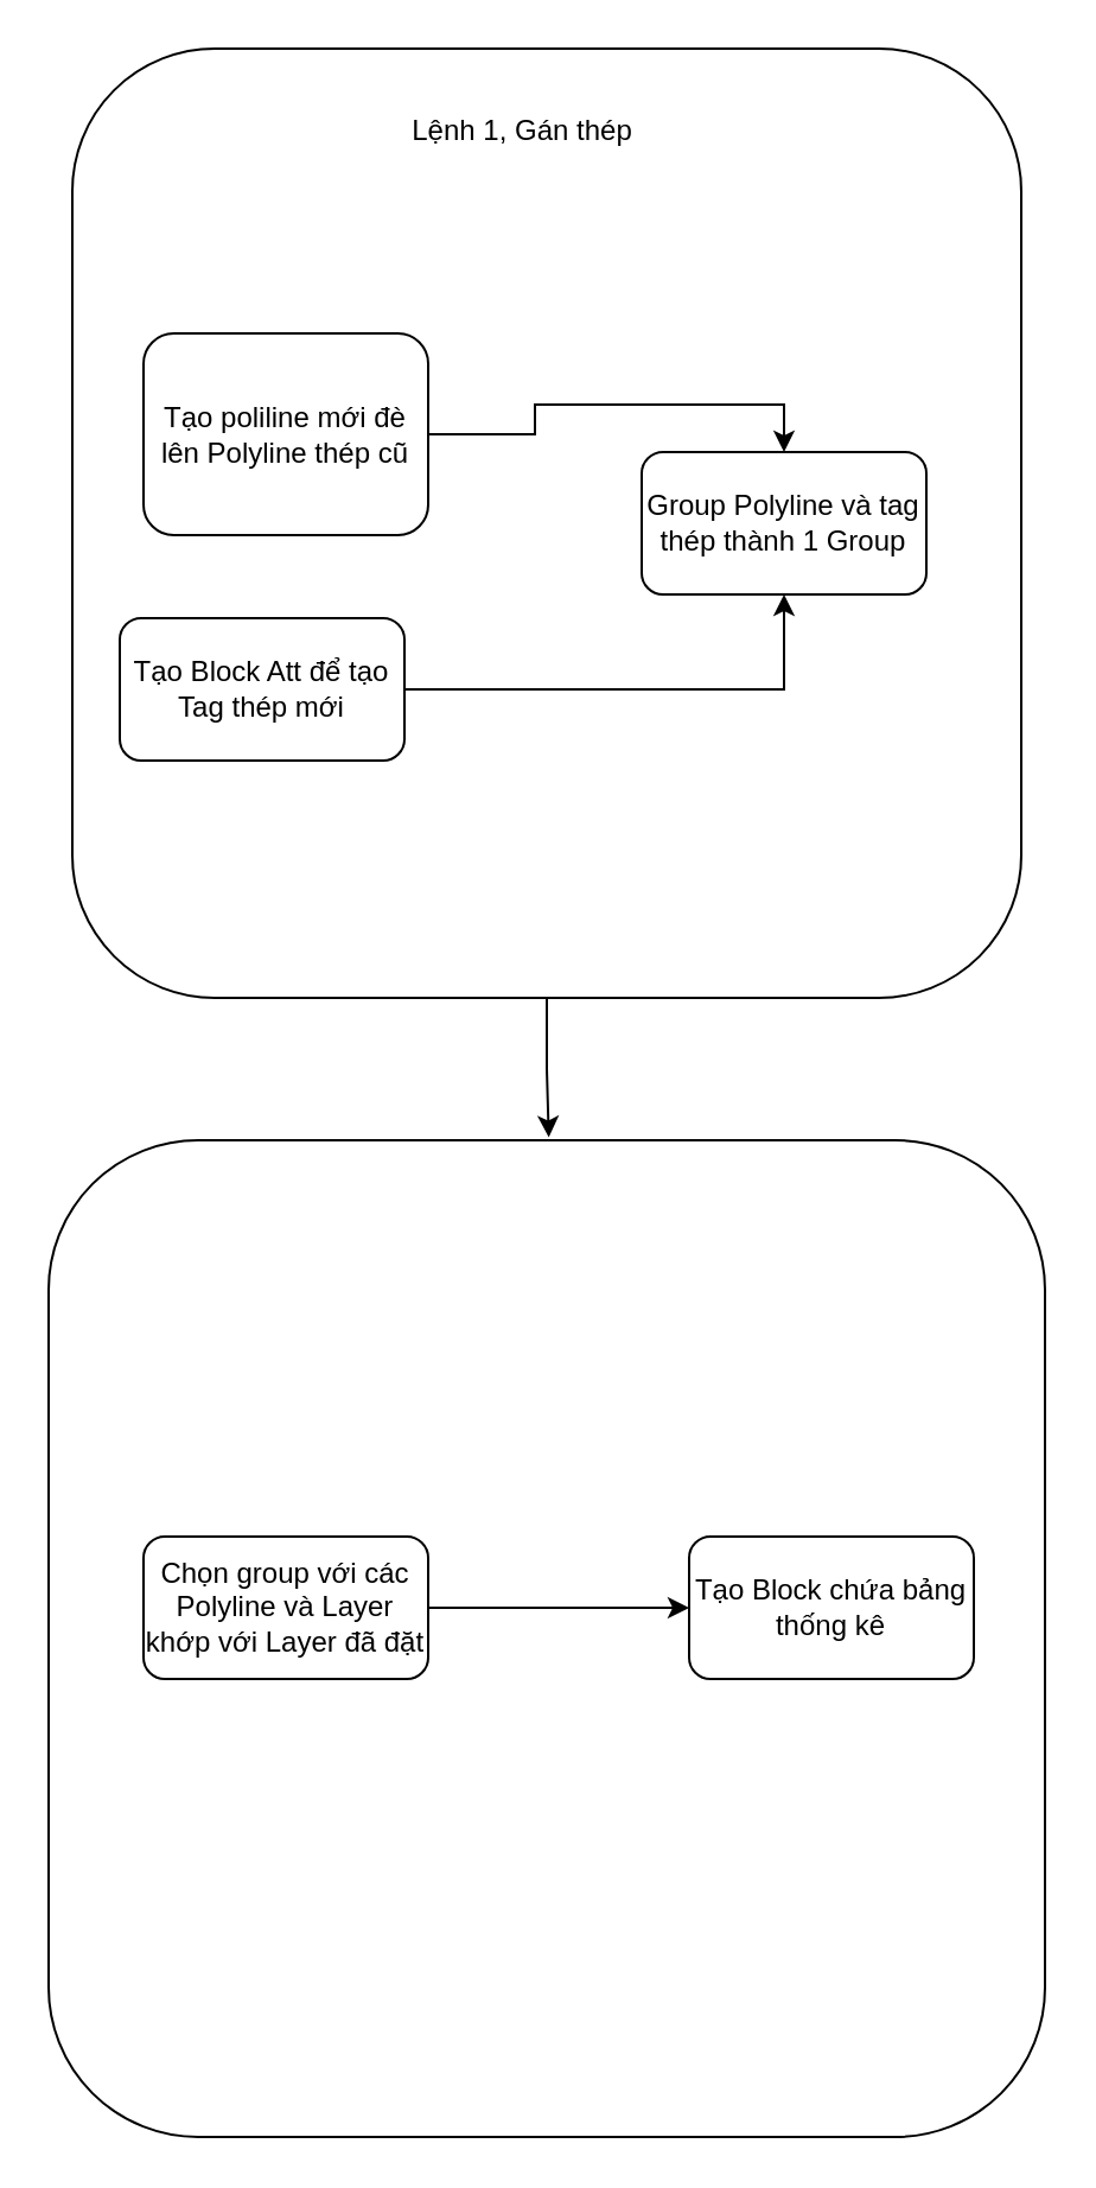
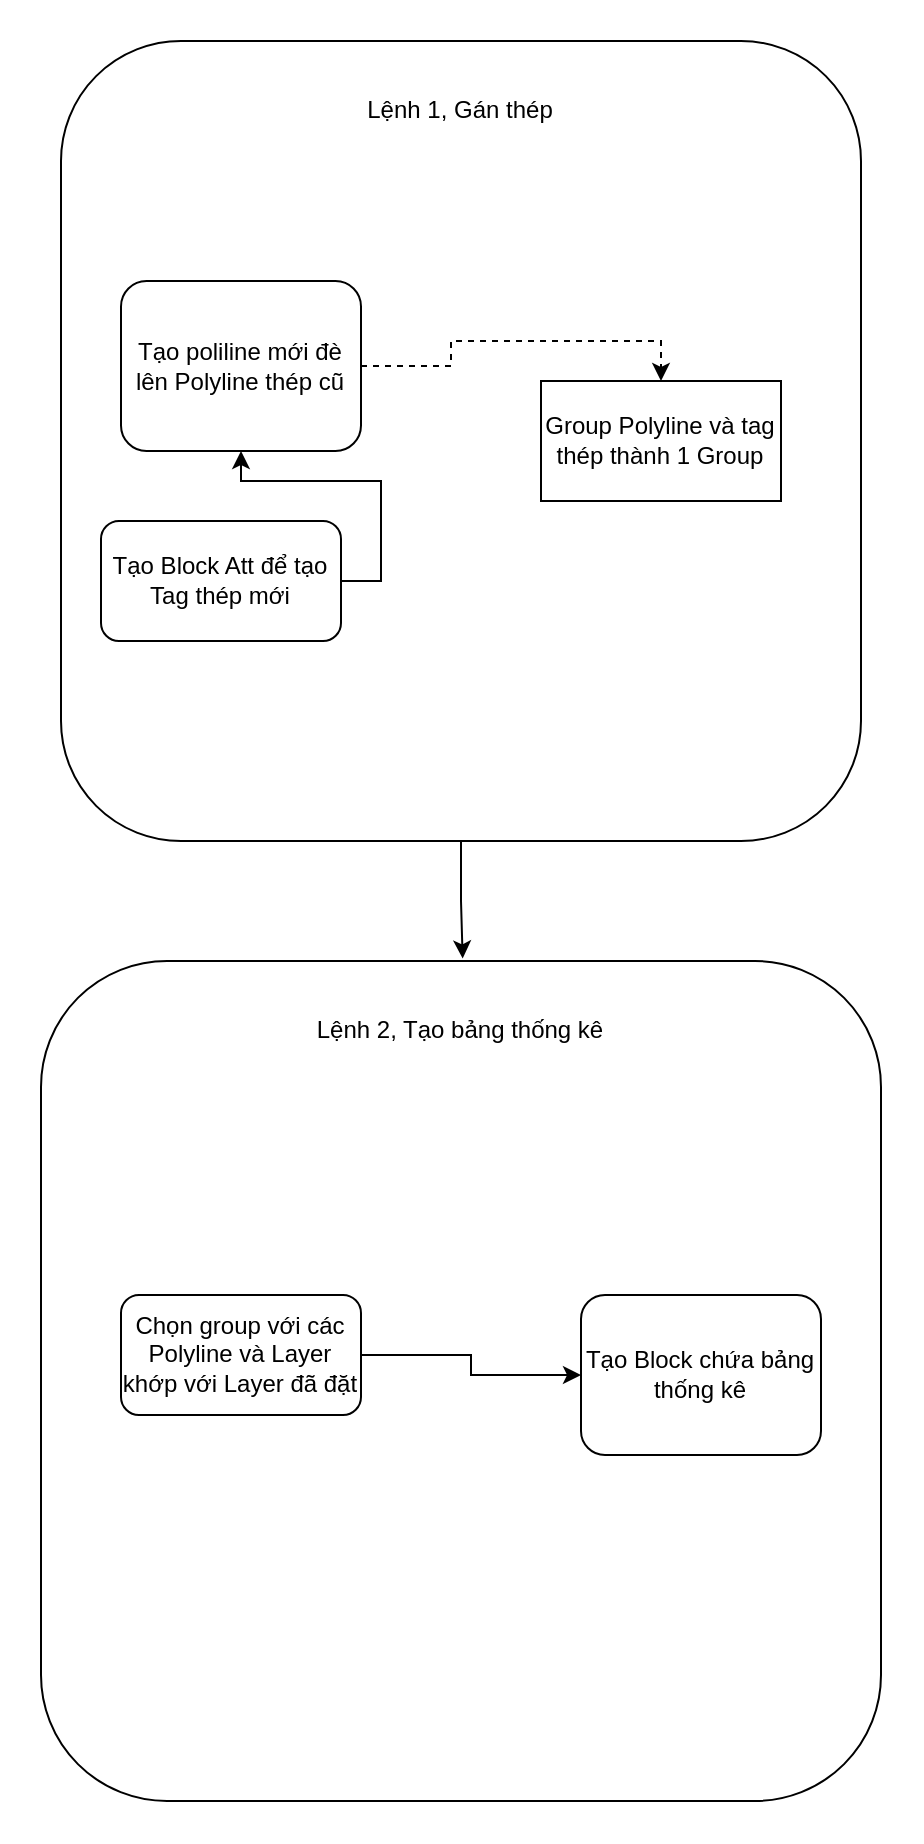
- <mxCell id="8" value="Lệnh 1, Gán thép" style="text;html=1;align=center;verticalAlign=middle;whiteSpace=wrap;rounded=0;" vertex="1" parent="1"><mxGeometry x="130" y="40" width="180" height="30" as="geometry" /></mxCell>
+ <mxCell id="8" value="Lệnh 1, Gán thép" style="text;html=1;align=center;verticalAlign=middle;whiteSpace=wrap;rounded=0;" vertex="1" parent="1"><mxGeometry x="140" y="40" width="180" height="30" as="geometry" /></mxCell>
- <mxCell id="3" style="edgeStyle=orthogonalEdgeStyle;rounded=0;orthogonalLoop=1;jettySize=auto;html=1;exitX=1;exitY=0.5;exitDx=0;exitDy=0;entryX=0.5;entryY=0;entryDx=0;entryDy=0;" edge="1" parent="1" source="4" target="7"><mxGeometry relative="1" as="geometry" /></mxCell>
+ <mxCell id="3" style="edgeStyle=orthogonalEdgeStyle;rounded=0;orthogonalLoop=1;jettySize=auto;html=1;exitX=1;exitY=0.5;exitDx=0;exitDy=0;entryX=0.5;entryY=0;entryDx=0;entryDy=0;dashed=1;" edge="1" parent="1" source="4" target="7"><mxGeometry relative="1" as="geometry" /></mxCell>
- <mxCell id="7" value="Group Polyline và tag thép thành 1 Group" style="rounded=1;whiteSpace=wrap;html=1;" vertex="1" parent="1"><mxGeometry x="270" y="190" width="120" height="60" as="geometry" /></mxCell>
+ <mxCell id="7" value="Group Polyline và tag thép thành 1 Group" style="whiteSpace=wrap;html=1;rounded=0;" vertex="1" parent="1"><mxGeometry x="270" y="190" width="120" height="60" as="geometry" /></mxCell>
- <mxCell id="5" style="edgeStyle=orthogonalEdgeStyle;rounded=0;orthogonalLoop=1;jettySize=auto;html=1;exitX=1;exitY=0.5;exitDx=0;exitDy=0;entryX=0.5;entryY=1;entryDx=0;entryDy=0;" edge="1" parent="1" source="6" target="7"><mxGeometry relative="1" as="geometry" /></mxCell>
+ <mxCell id="5" style="edgeStyle=orthogonalEdgeStyle;rounded=0;orthogonalLoop=1;jettySize=auto;html=1;exitX=1;exitY=0.5;exitDx=0;exitDy=0;" edge="1" parent="1" source="6" target="4"><mxGeometry relative="1" as="geometry" /></mxCell>
+ <mxCell id="10" value="Lệnh 2, Tạo bảng thống kê" style="text;html=1;align=center;verticalAlign=middle;whiteSpace=wrap;rounded=0;" vertex="1" parent="1"><mxGeometry x="140" y="500" width="180" height="30" as="geometry" /></mxCell>
- <mxCell id="13" value="Tạo Block chứa bảng thống kê" style="rounded=1;whiteSpace=wrap;html=1;" vertex="1" parent="1"><mxGeometry x="290" y="647" width="120" height="60" as="geometry" /></mxCell>
+ <mxCell id="13" value="Tạo Block chứa bảng thống kê" style="rounded=1;whiteSpace=wrap;html=1;" vertex="1" parent="1"><mxGeometry x="290" y="647" width="120" height="80" as="geometry" /></mxCell>
